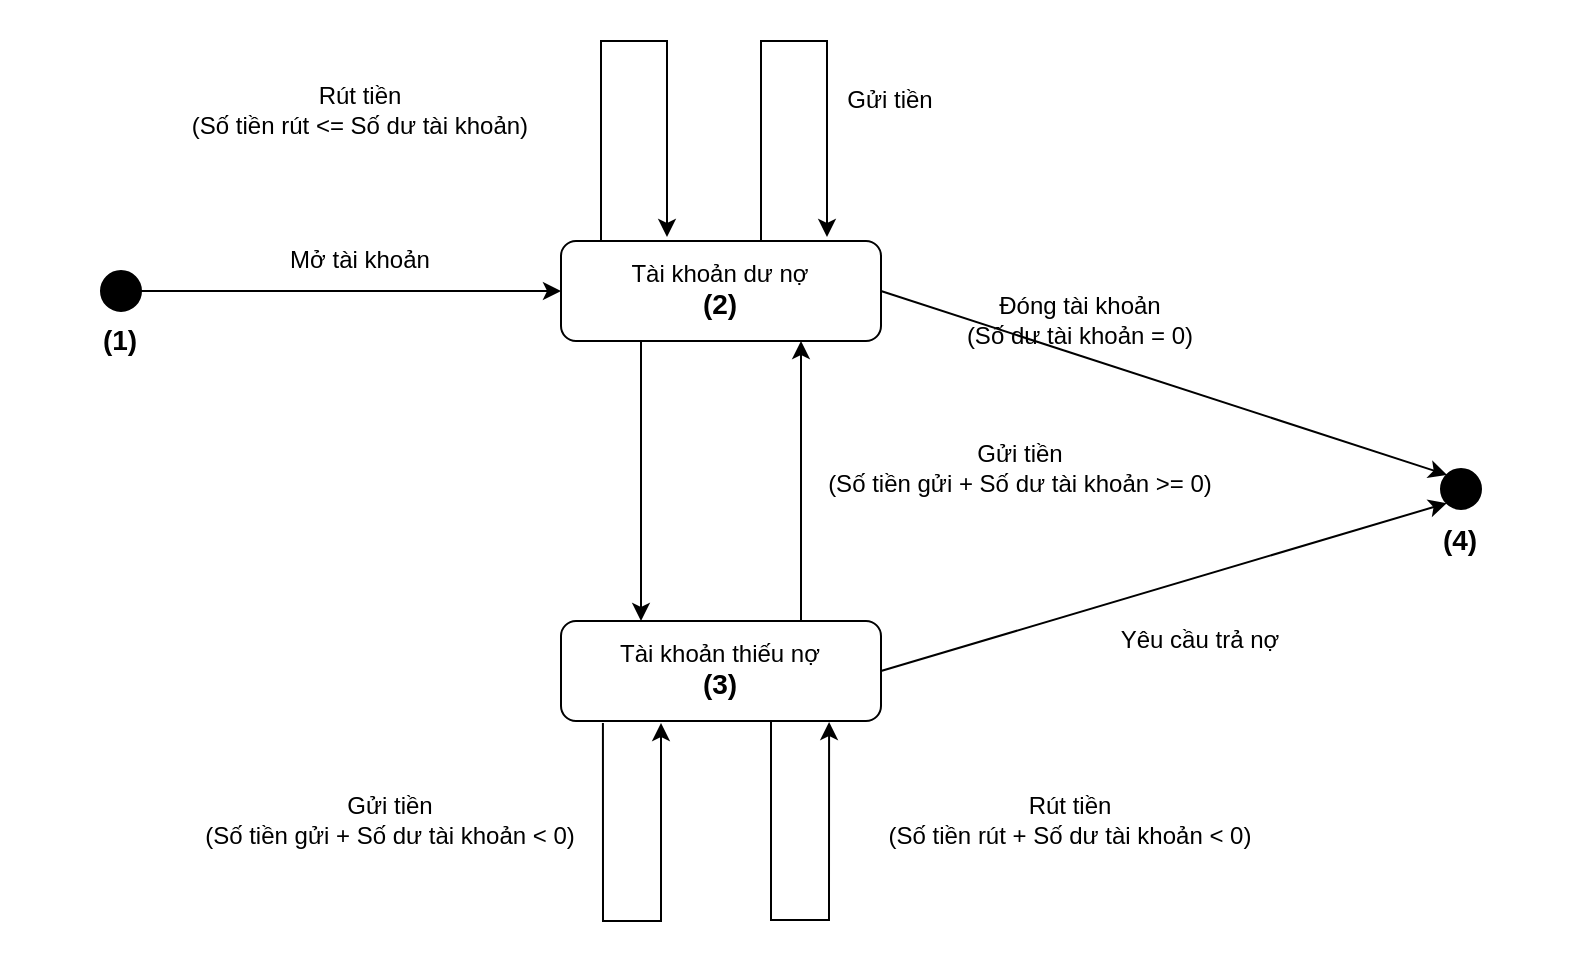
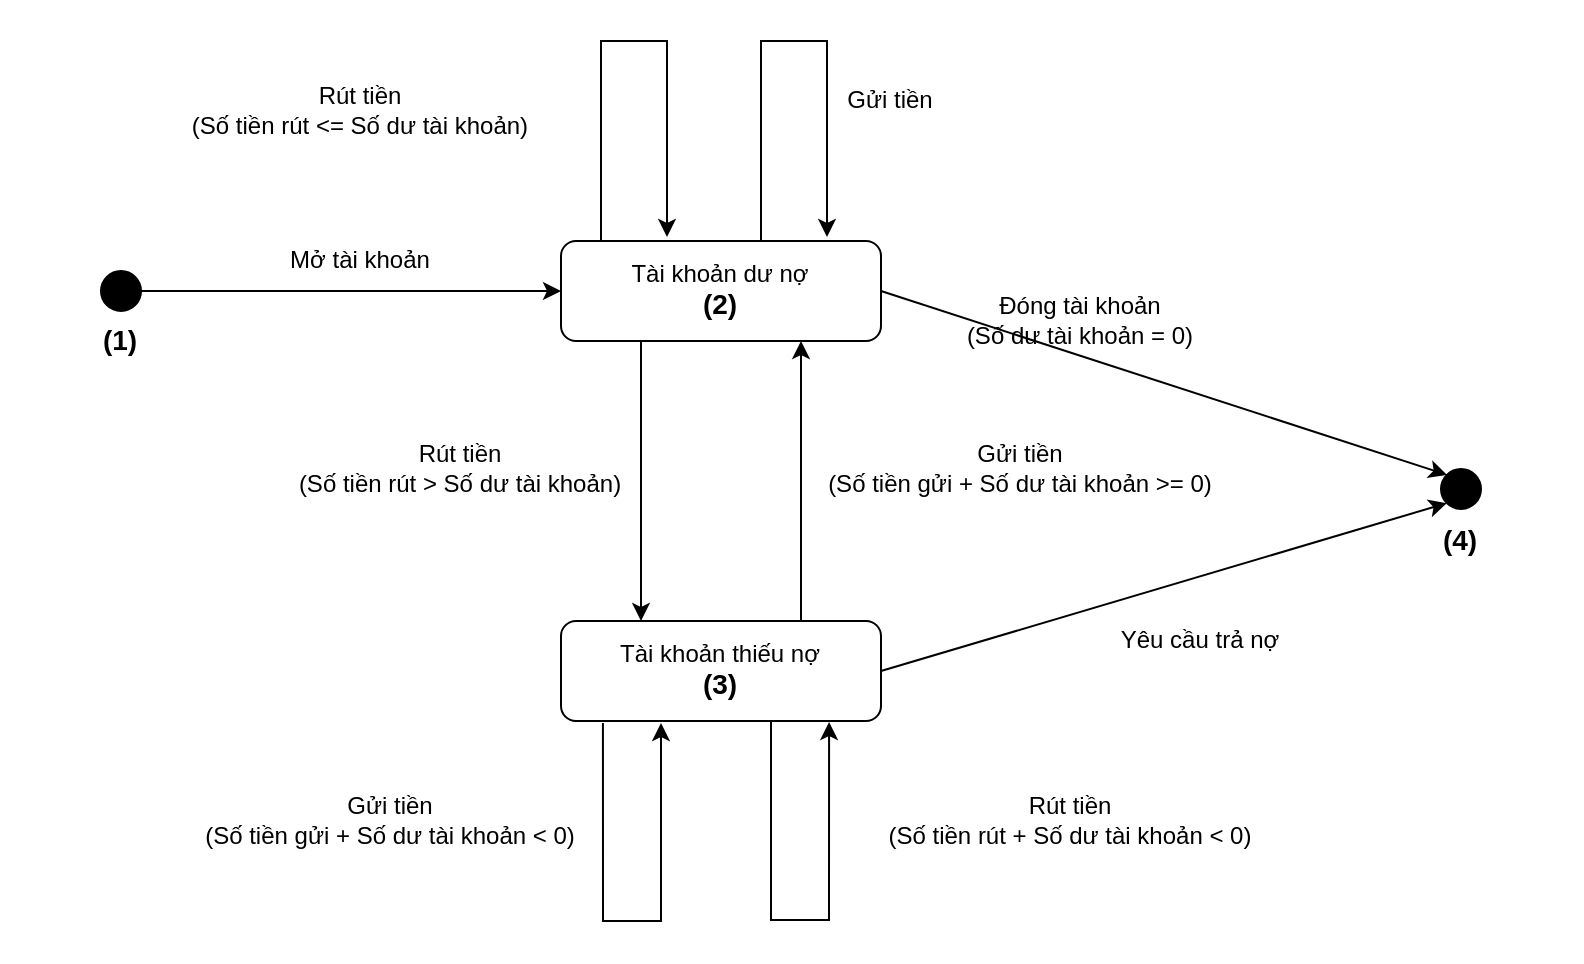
+ <mxCell id="17" value="Rút tiền&lt;br&gt;(Số tiền rút &amp;gt; Số dư tài khoản)" style="text;html=1;strokeColor=none;fillColor=none;align=center;verticalAlign=middle;whiteSpace=wrap;rounded=0;" vertex="1" parent="1"><mxGeometry x="140" y="224" width="180" height="20" as="geometry" /></mxCell>
